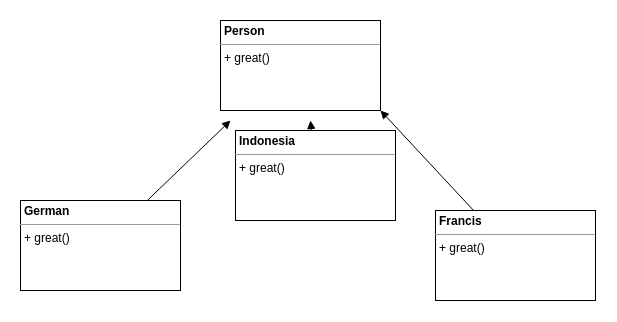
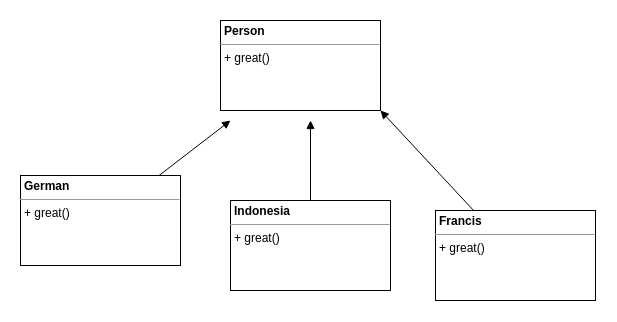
- <mxCell id="6" value="&lt;p style=&quot;margin:0px;margin-top:4px;text-align:center;&quot;&gt;&lt;/p&gt;&lt;p style=&quot;margin:0px;margin-left:4px;&quot;&gt;&lt;b&gt;Indonesia&lt;/b&gt;&lt;/p&gt;&lt;hr size=&quot;1&quot;&gt;&lt;p style=&quot;margin:0px;margin-left:4px;&quot;&gt;+ great()&lt;/p&gt;" style="verticalAlign=top;align=left;overflow=fill;fontSize=12;fontFamily=Helvetica;html=1;" vertex="1" parent="1"><mxGeometry x="235" y="130" width="160" height="90" as="geometry" /></mxCell>
+ <mxCell id="6" value="&lt;p style=&quot;margin:0px;margin-top:4px;text-align:center;&quot;&gt;&lt;/p&gt;&lt;p style=&quot;margin:0px;margin-left:4px;&quot;&gt;&lt;b&gt;Indonesia&lt;/b&gt;&lt;/p&gt;&lt;hr size=&quot;1&quot;&gt;&lt;p style=&quot;margin:0px;margin-left:4px;&quot;&gt;+ great()&lt;/p&gt;" style="verticalAlign=top;align=left;overflow=fill;fontSize=12;fontFamily=Helvetica;html=1;" vertex="1" parent="1"><mxGeometry x="230" y="200" width="160" height="90" as="geometry" /></mxCell>
- <mxCell id="4" value="&lt;p style=&quot;margin:0px;margin-top:4px;text-align:center;&quot;&gt;&lt;/p&gt;&lt;p style=&quot;margin:0px;margin-left:4px;&quot;&gt;&lt;b&gt;German&lt;/b&gt;&lt;/p&gt;&lt;hr size=&quot;1&quot;&gt;&lt;p style=&quot;margin:0px;margin-left:4px;&quot;&gt;+ great()&lt;/p&gt;" style="verticalAlign=top;align=left;overflow=fill;fontSize=12;fontFamily=Helvetica;html=1;" vertex="1" parent="1"><mxGeometry x="20" y="200" width="160" height="90" as="geometry" /></mxCell>
+ <mxCell id="4" value="&lt;p style=&quot;margin:0px;margin-top:4px;text-align:center;&quot;&gt;&lt;/p&gt;&lt;p style=&quot;margin:0px;margin-left:4px;&quot;&gt;&lt;b&gt;German&lt;/b&gt;&lt;/p&gt;&lt;hr size=&quot;1&quot;&gt;&lt;p style=&quot;margin:0px;margin-left:4px;&quot;&gt;+ great()&lt;/p&gt;" style="verticalAlign=top;align=left;overflow=fill;fontSize=12;fontFamily=Helvetica;html=1;" vertex="1" parent="1"><mxGeometry x="20" y="175" width="160" height="90" as="geometry" /></mxCell>
